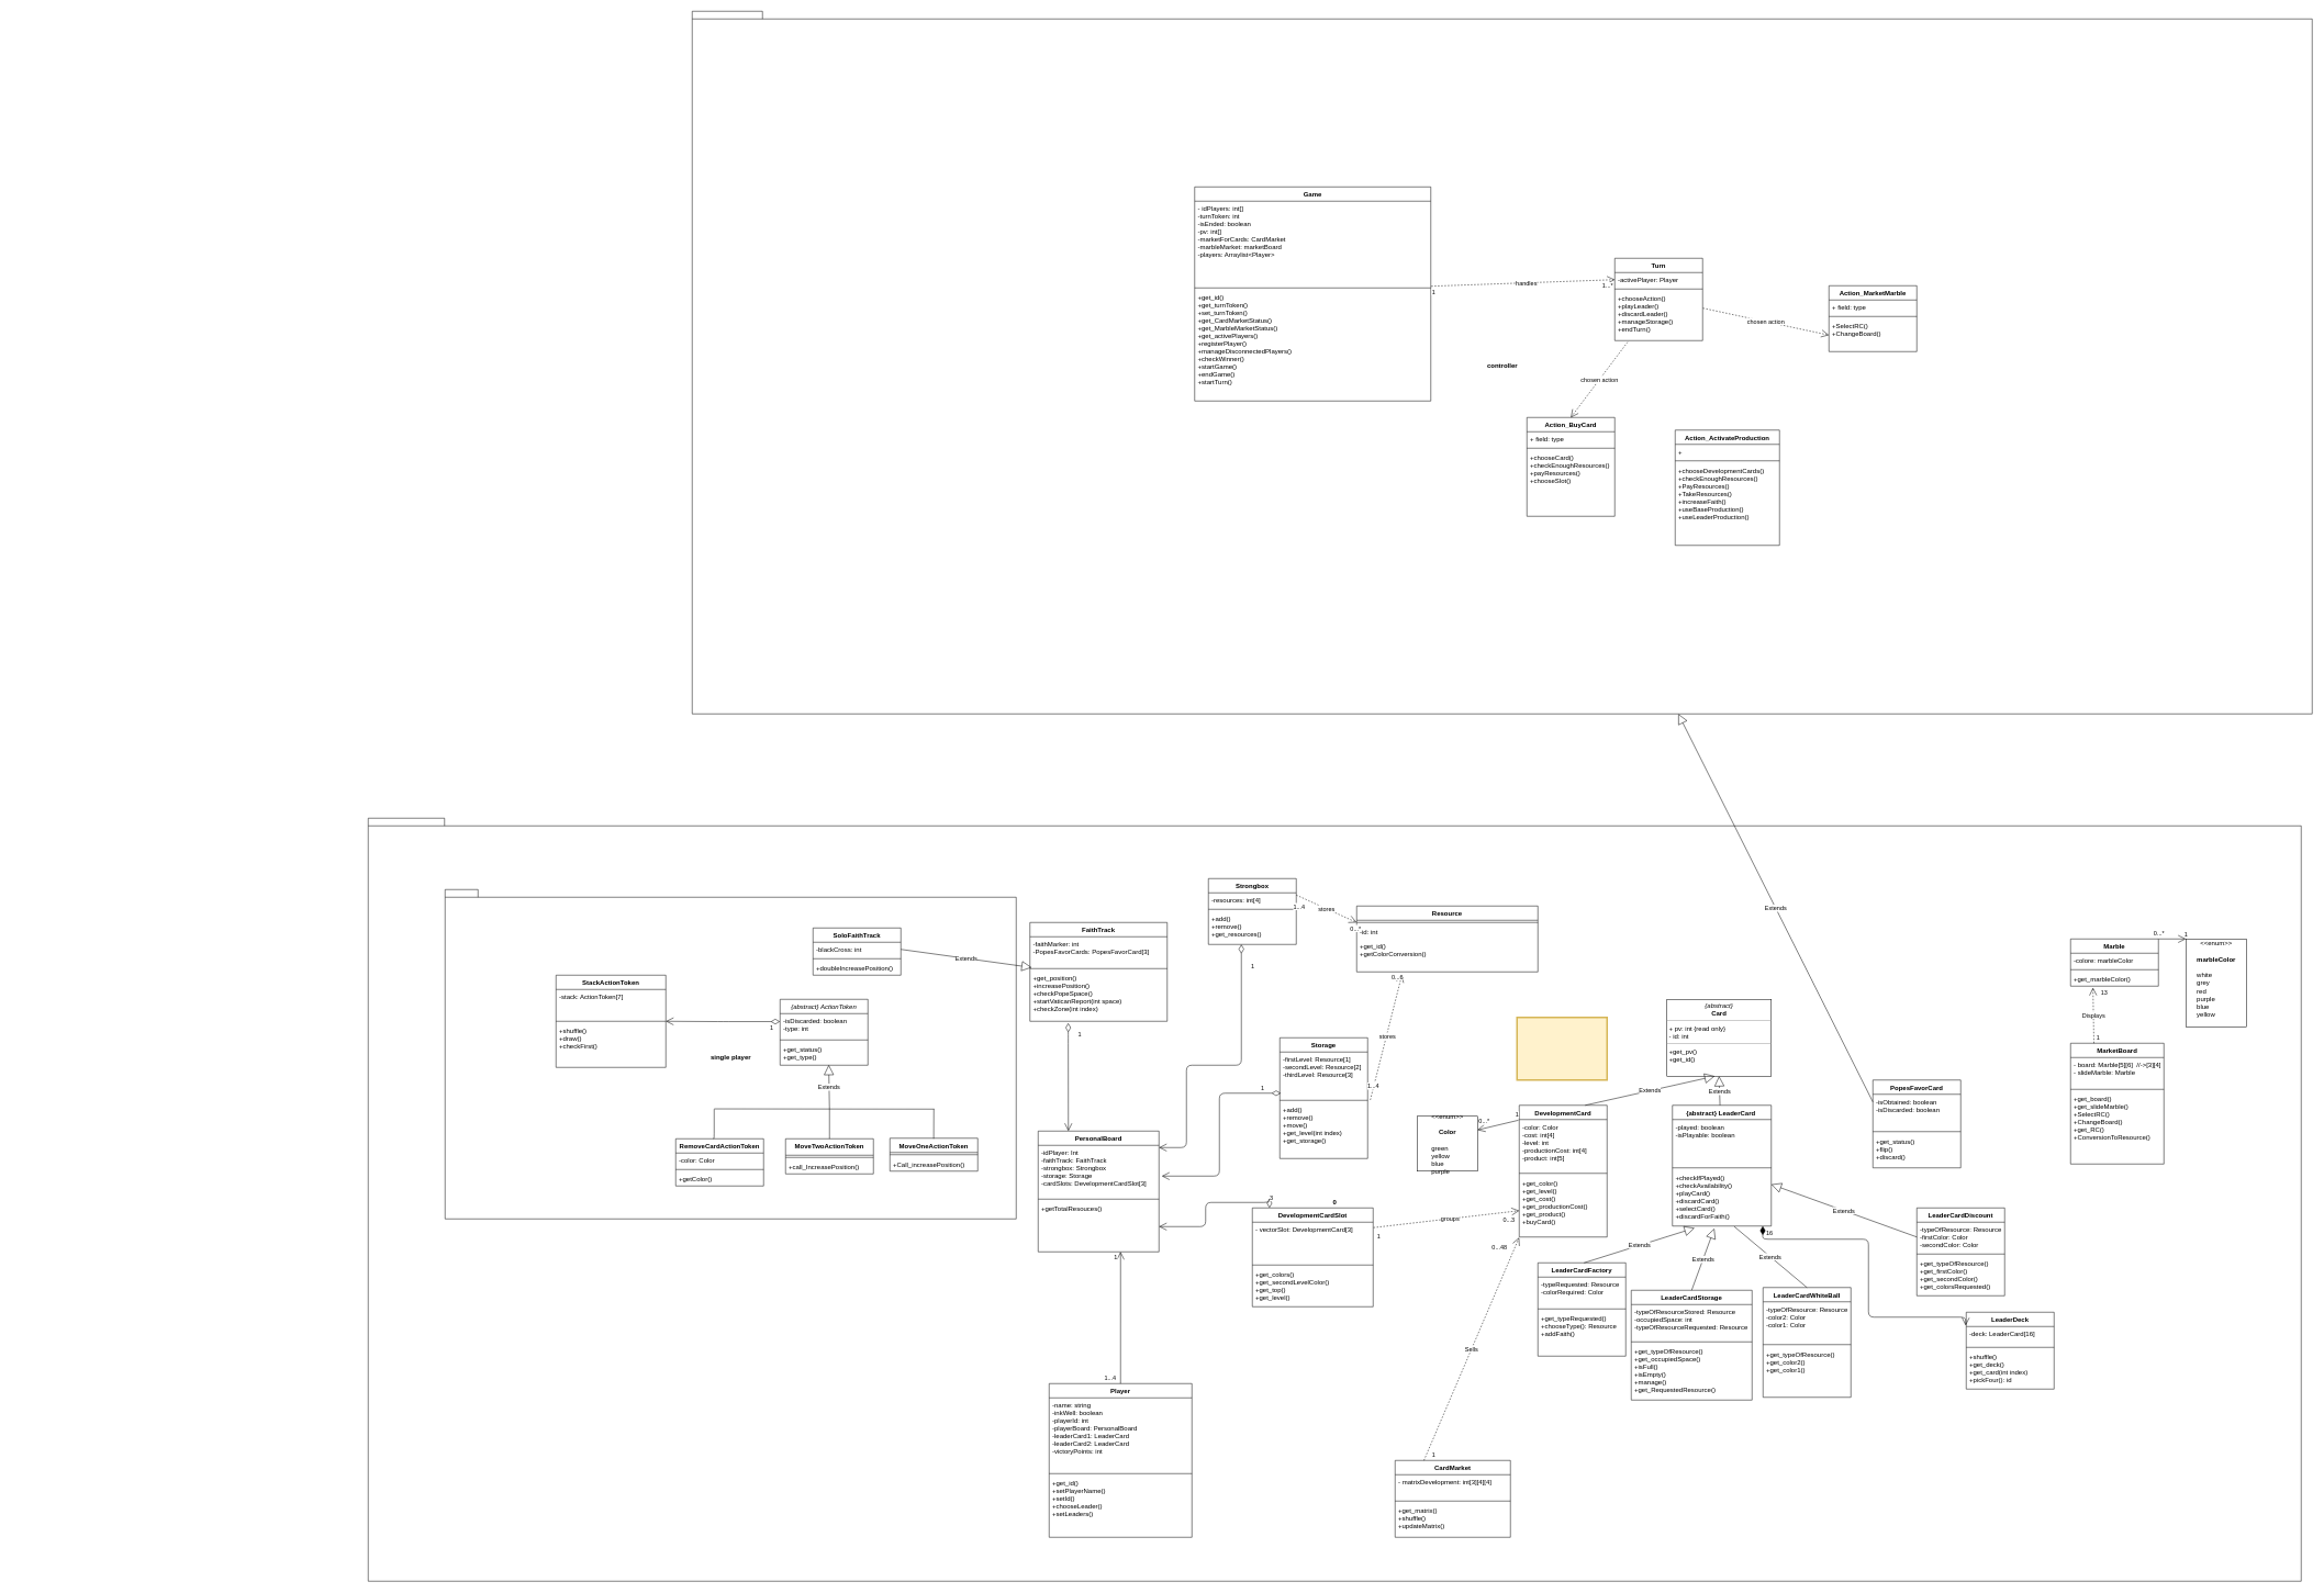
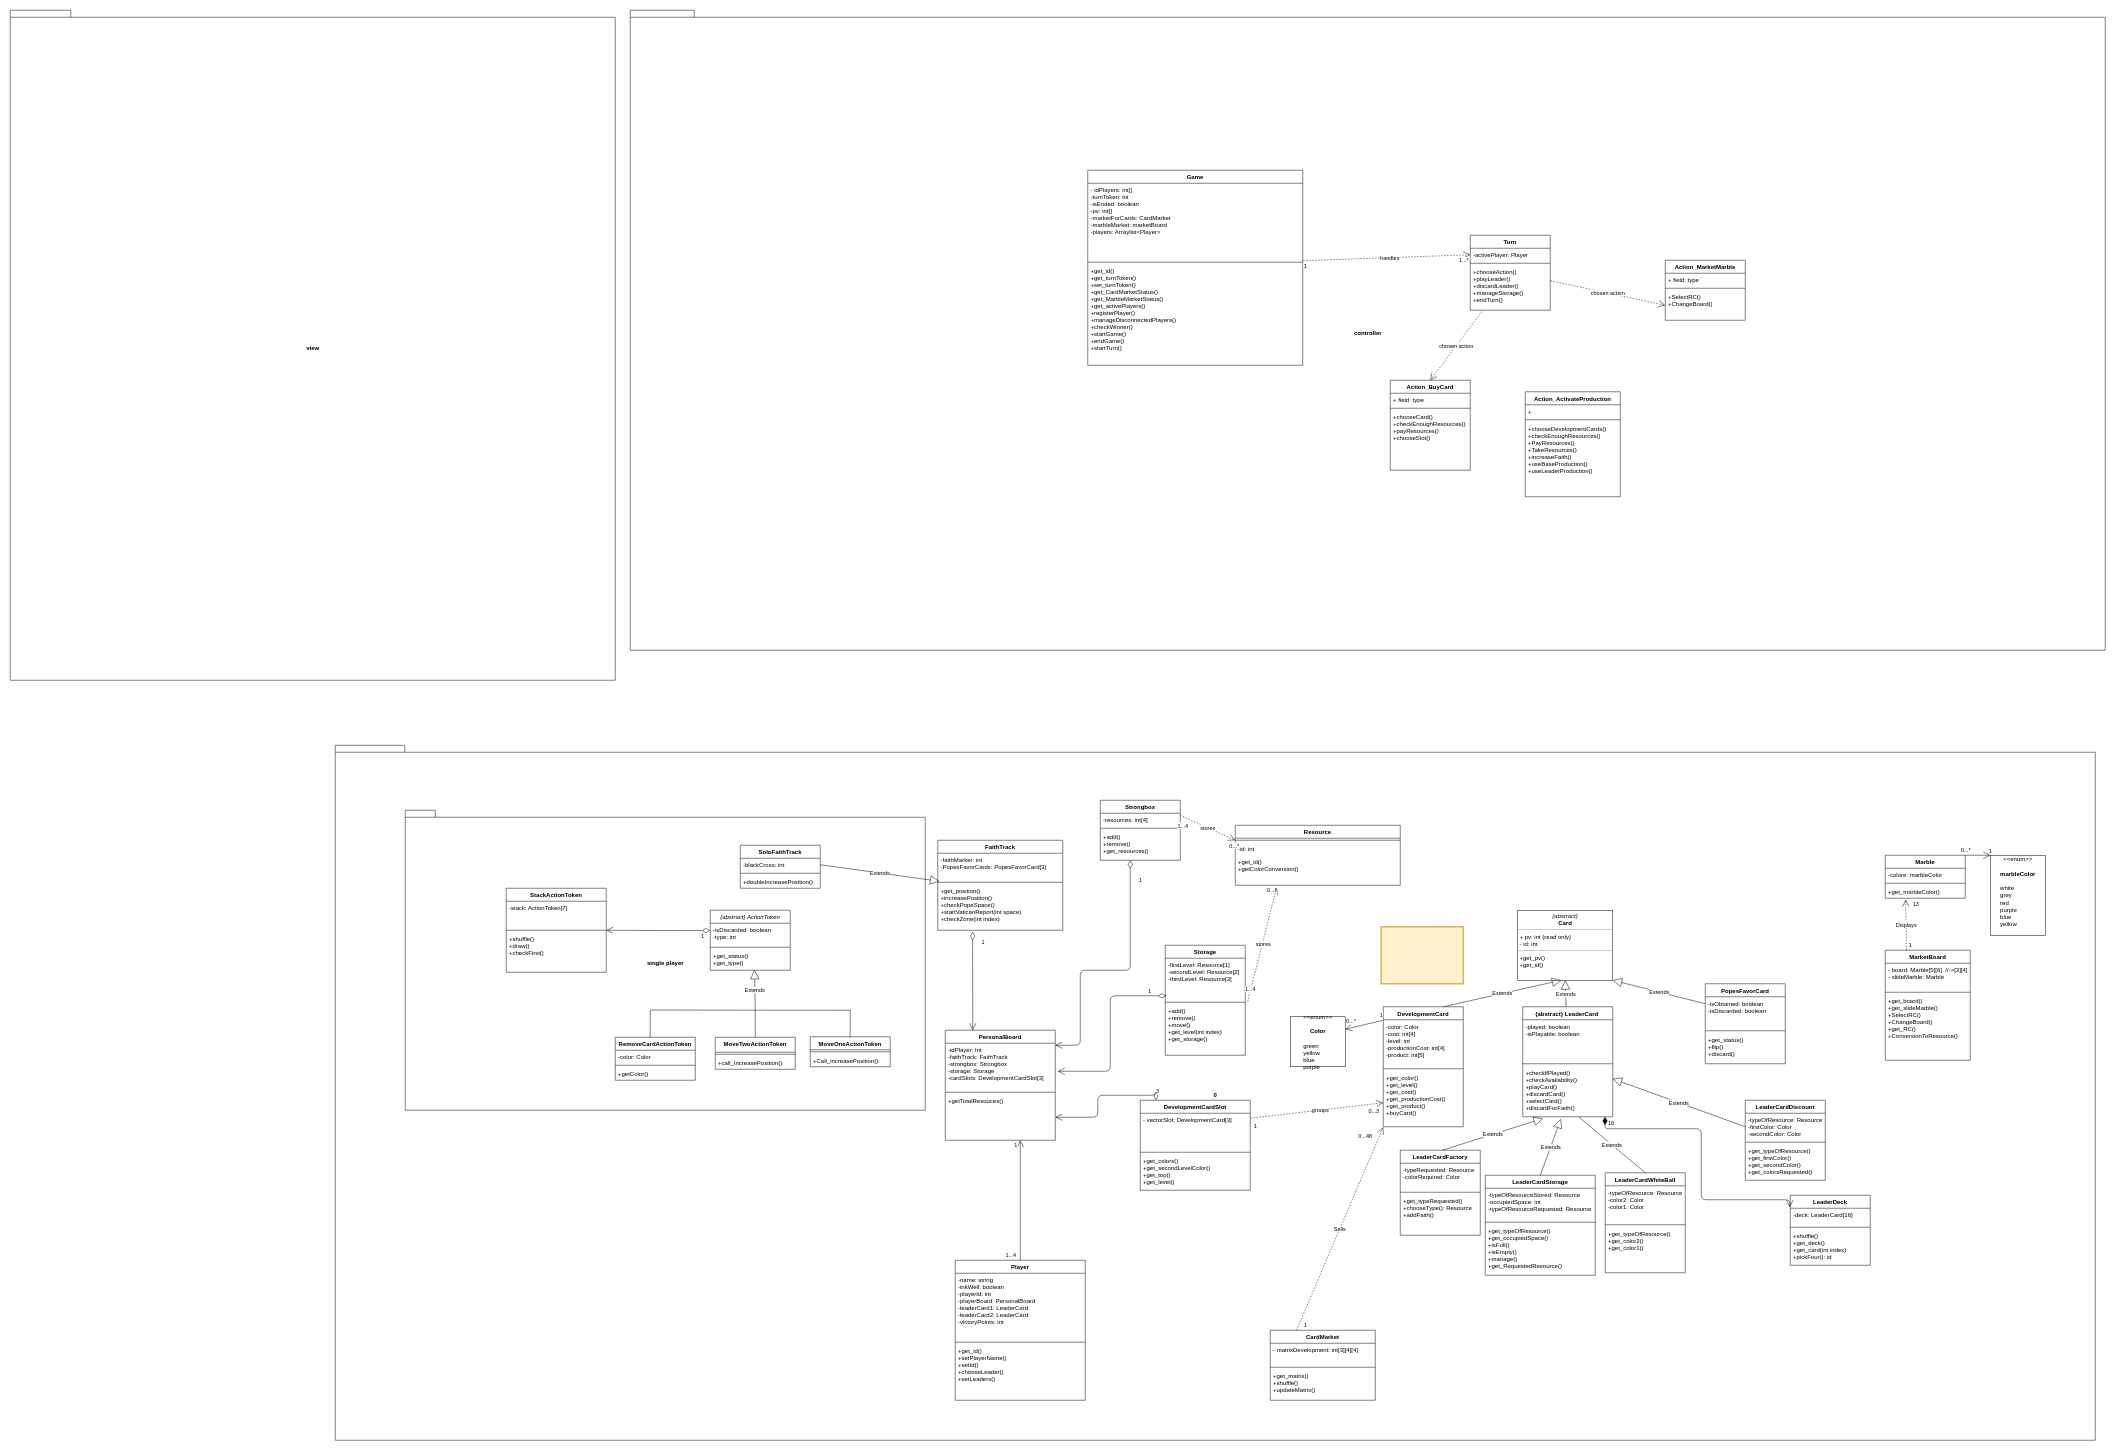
+ <mxCell id="171" value="view" style="shape=folder;fontStyle=1;spacingTop=10;tabWidth=40;tabHeight=14;tabPosition=left;html=1;" parent="1" vertex="1"><mxGeometry x="20" y="20" width="1210" height="1340" as="geometry" /></mxCell>
- <mxCell id="37" value="Extends" style="endArrow=block;endSize=16;endFill=0;html=1;exitX=0;exitY=0.25;exitDx=0;exitDy=0;" parent="1" source="163" target="142" edge="1"><mxGeometry width="160" relative="1" as="geometry"><mxPoint x="3370" y="2000" as="sourcePoint" /><mxPoint x="3380" y="1950" as="targetPoint" /></mxGeometry></mxCell>
+ <mxCell id="37" value="Extends" style="endArrow=block;endSize=16;endFill=0;html=1;entryX=1;entryY=1;entryDx=0;entryDy=0;exitX=0;exitY=0.25;exitDx=0;exitDy=0;" parent="1" source="163" target="13" edge="1"><mxGeometry width="160" relative="1" as="geometry"><mxPoint x="3370" y="2000" as="sourcePoint" /><mxPoint x="3380" y="1950" as="targetPoint" /></mxGeometry></mxCell>
